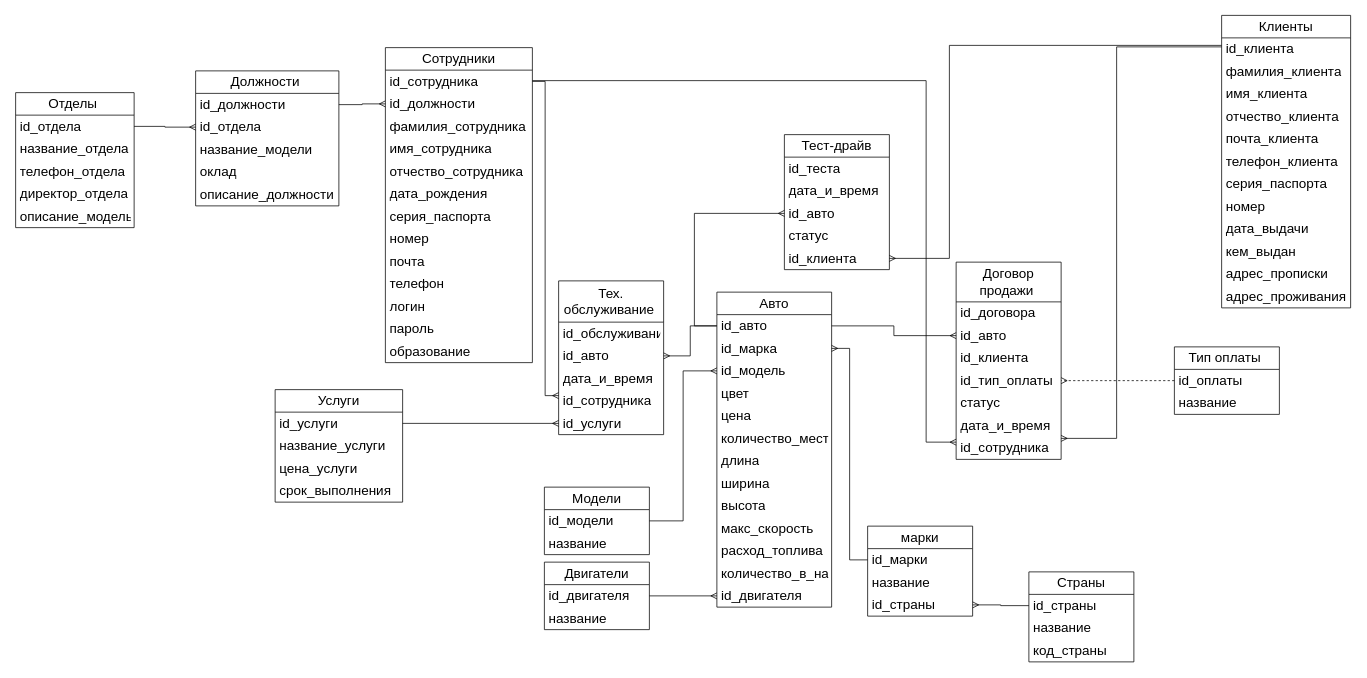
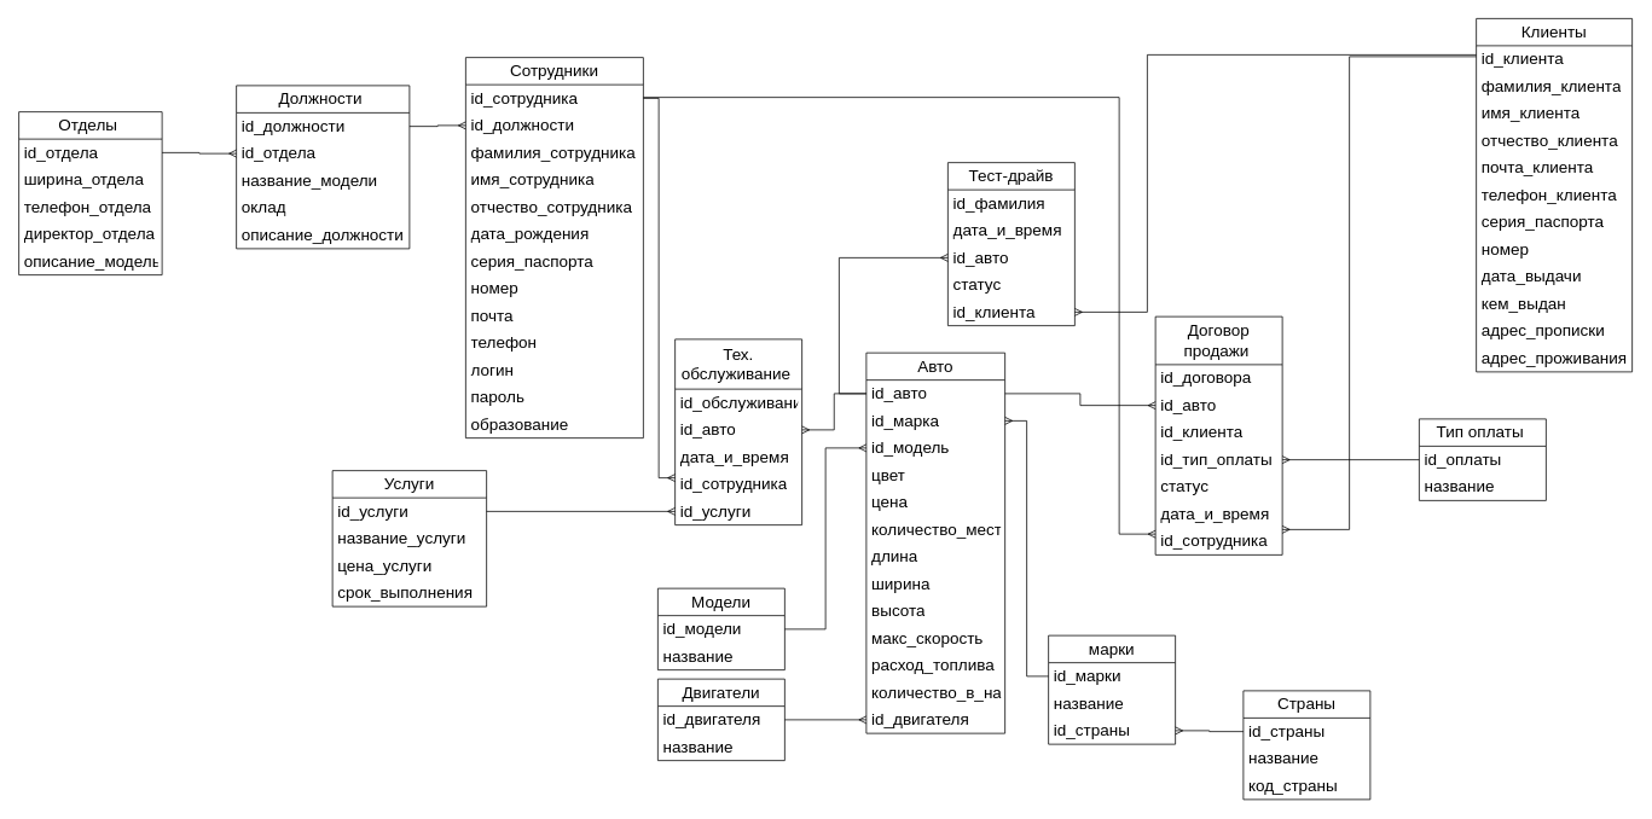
- <mxCell id="4" value="название_отдела" style="text;strokeColor=none;fillColor=none;align=left;verticalAlign=middle;spacingLeft=4;spacingRight=4;overflow=hidden;points=[[0,0.5],[1,0.5]];portConstraint=eastwest;rotatable=0;whiteSpace=wrap;html=1;fontSize=18;" parent="2" vertex="1"><mxGeometry y="60" width="158" height="30" as="geometry" /></mxCell>
+ <mxCell id="4" value="ширина_отдела" style="text;strokeColor=none;fillColor=none;align=left;verticalAlign=middle;spacingLeft=4;spacingRight=4;overflow=hidden;points=[[0,0.5],[1,0.5]];portConstraint=eastwest;rotatable=0;whiteSpace=wrap;html=1;fontSize=18;" parent="2" vertex="1"><mxGeometry y="60" width="158" height="30" as="geometry" /></mxCell>
- <mxCell id="61" value="id_теста" style="text;strokeColor=none;fillColor=none;align=left;verticalAlign=middle;spacingLeft=4;spacingRight=4;overflow=hidden;points=[[0,0.5],[1,0.5]];portConstraint=eastwest;rotatable=0;whiteSpace=wrap;html=1;fontSize=18;" parent="60" vertex="1"><mxGeometry y="30" width="140" height="30" as="geometry" /></mxCell>
+ <mxCell id="61" value="id_фамилия" style="text;strokeColor=none;fillColor=none;align=left;verticalAlign=middle;spacingLeft=4;spacingRight=4;overflow=hidden;points=[[0,0.5],[1,0.5]];portConstraint=eastwest;rotatable=0;whiteSpace=wrap;html=1;fontSize=18;" parent="60" vertex="1"><mxGeometry y="30" width="140" height="30" as="geometry" /></mxCell>
- <mxCell id="105" style="edgeStyle=orthogonalEdgeStyle;rounded=0;orthogonalLoop=1;jettySize=auto;html=1;endArrow=ERmany;endFill=0;fontSize=18;dashed=1;" parent="1" source="67" target="56" edge="1"><mxGeometry relative="1" as="geometry" /></mxCell>
+ <mxCell id="105" style="edgeStyle=orthogonalEdgeStyle;rounded=0;orthogonalLoop=1;jettySize=auto;html=1;endArrow=ERmany;endFill=0;fontSize=18;" parent="1" source="67" target="56" edge="1"><mxGeometry relative="1" as="geometry" /></mxCell>
